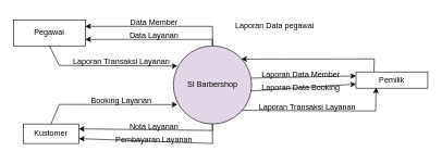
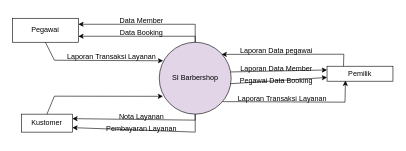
- <mxCell id="9" value="Laporan Data pegawai" style="text;html=1;align=center;verticalAlign=middle;resizable=0;points=[];autosize=1;strokeColor=none;fillColor=none;" parent="1" vertex="1"><mxGeometry x="350" y="25" width="140" height="30" as="geometry" /></mxCell>
+ <mxCell id="9" value="Laporan Data pegawai" style="text;html=1;align=center;verticalAlign=middle;resizable=0;points=[];autosize=1;strokeColor=none;fillColor=none;" parent="1" vertex="1"><mxGeometry x="390" y="70" width="140" height="30" as="geometry" /></mxCell>
- <mxCell id="22" value="Data Layanan" style="text;html=1;align=center;verticalAlign=middle;resizable=0;points=[];autosize=1;strokeColor=none;fillColor=none;" parent="1" vertex="1"><mxGeometry x="185" y="40" width="100" height="30" as="geometry" /></mxCell>
+ <mxCell id="22" value="Data Booking" style="text;html=1;align=center;verticalAlign=middle;resizable=0;points=[];autosize=1;strokeColor=none;fillColor=none;" parent="1" vertex="1"><mxGeometry x="185" y="40" width="100" height="30" as="geometry" /></mxCell>
- <mxCell id="19" value="Laporan Data Booking" style="text;html=1;align=center;verticalAlign=middle;resizable=0;points=[];autosize=1;strokeColor=none;fillColor=none;" vertex="1" parent="1"><mxGeometry x="390" y="120" width="140" height="30" as="geometry" /></mxCell>
+ <mxCell id="19" value="Pegawai Data Booking" style="text;html=1;align=center;verticalAlign=middle;resizable=0;points=[];autosize=1;strokeColor=none;fillColor=none;" vertex="1" parent="1"><mxGeometry x="390" y="120" width="140" height="30" as="geometry" /></mxCell>
- <mxCell id="10" value="Booking Layanan" style="text;html=1;align=center;verticalAlign=middle;resizable=0;points=[];autosize=1;strokeColor=none;fillColor=none;" parent="1" vertex="1"><mxGeometry x="125" y="140" width="120" height="30" as="geometry" /></mxCell>
